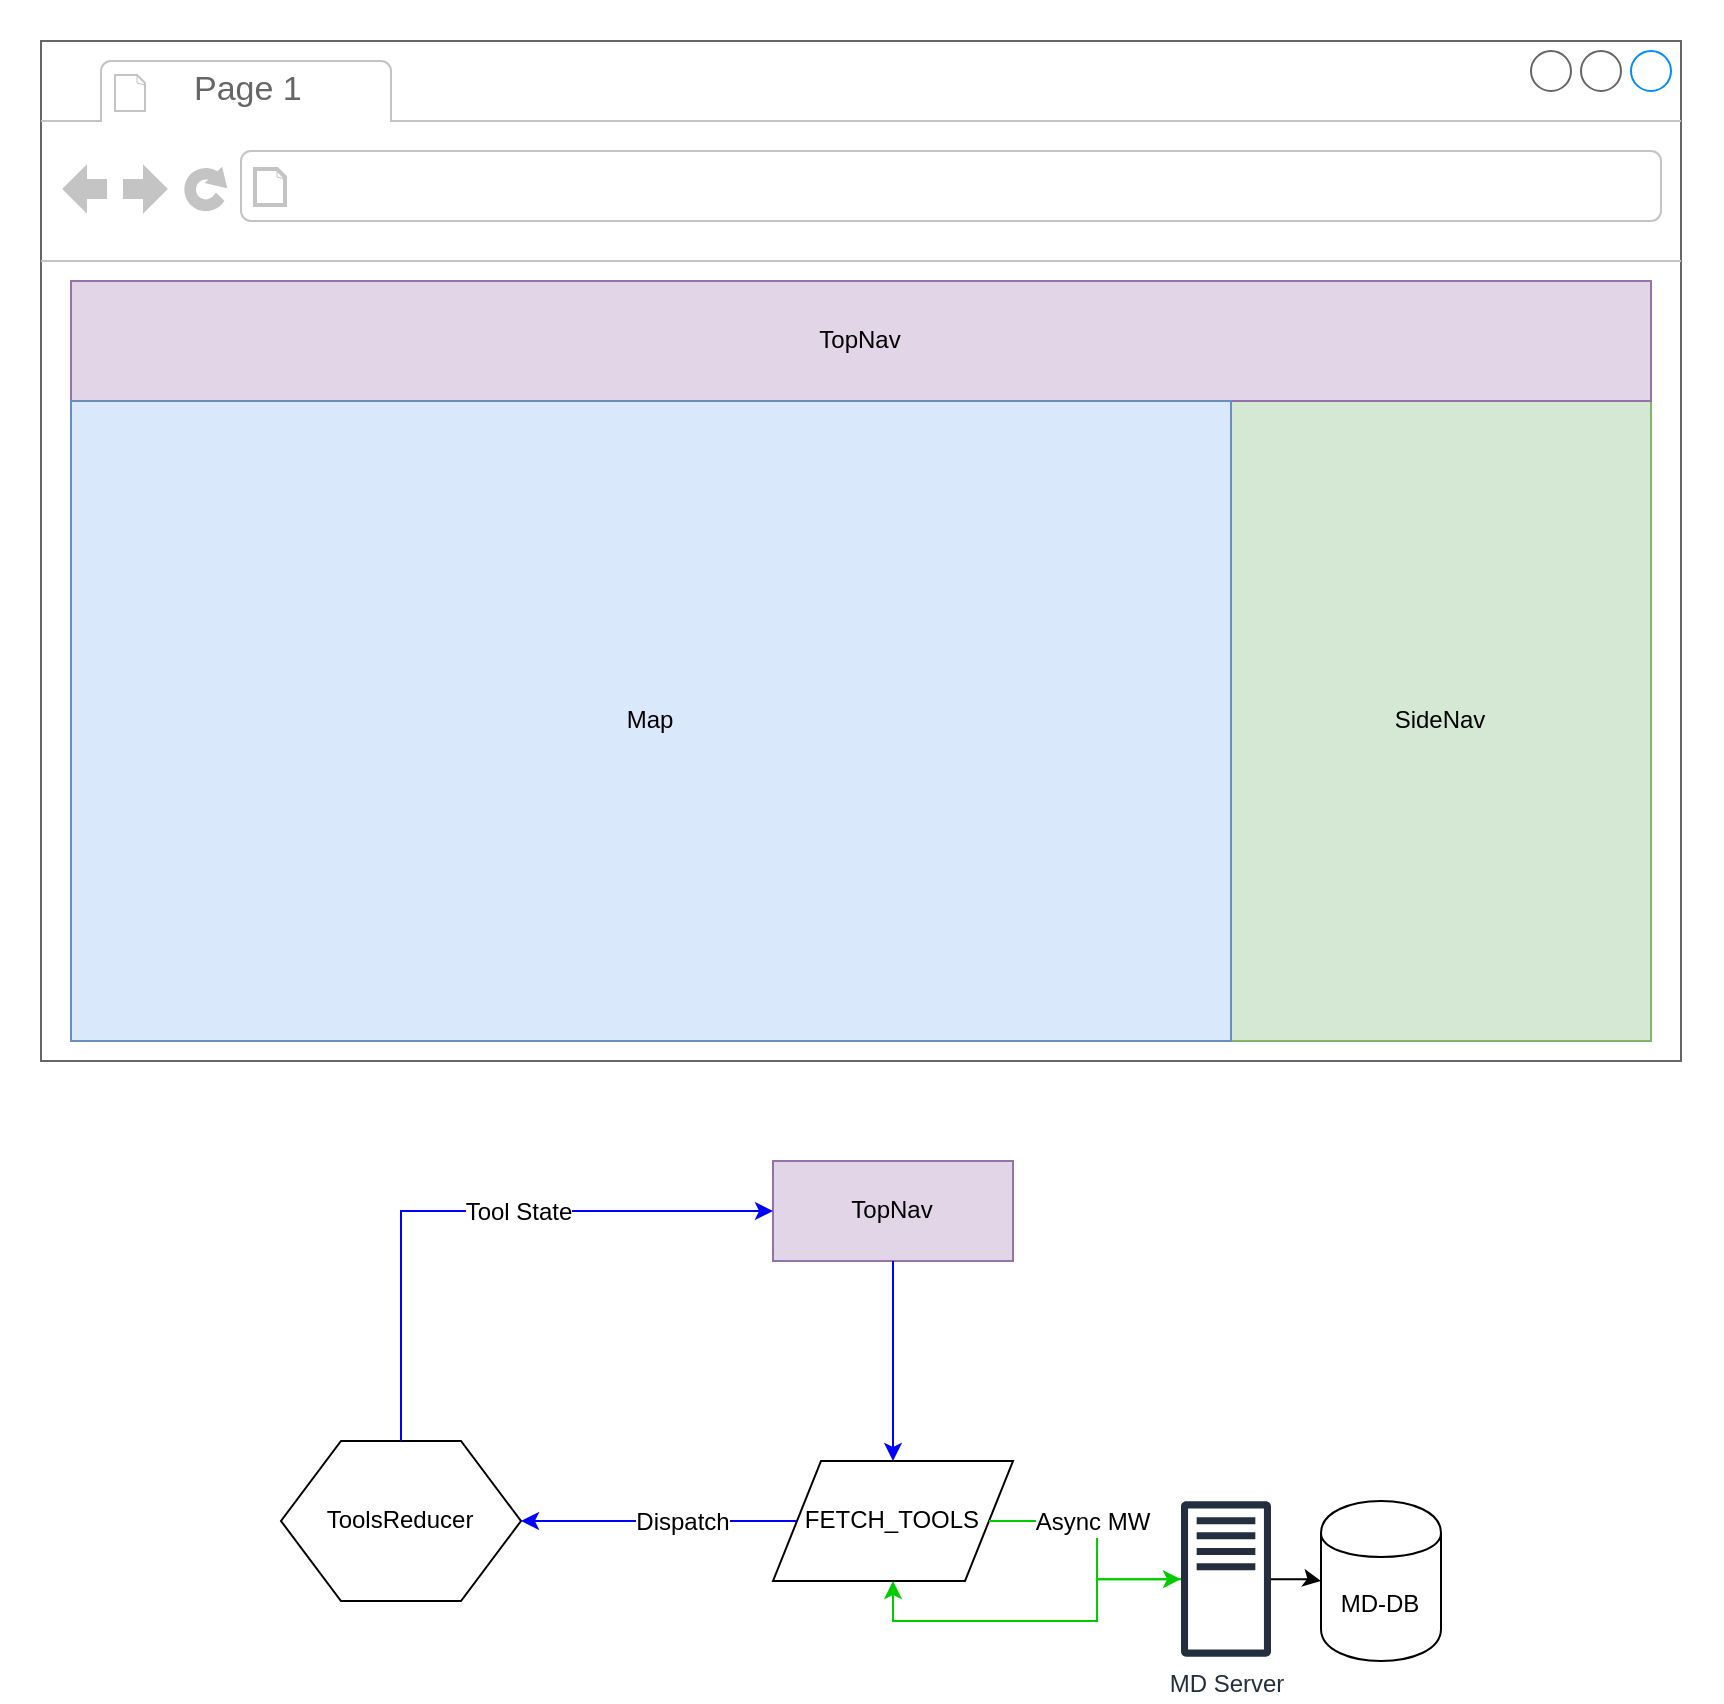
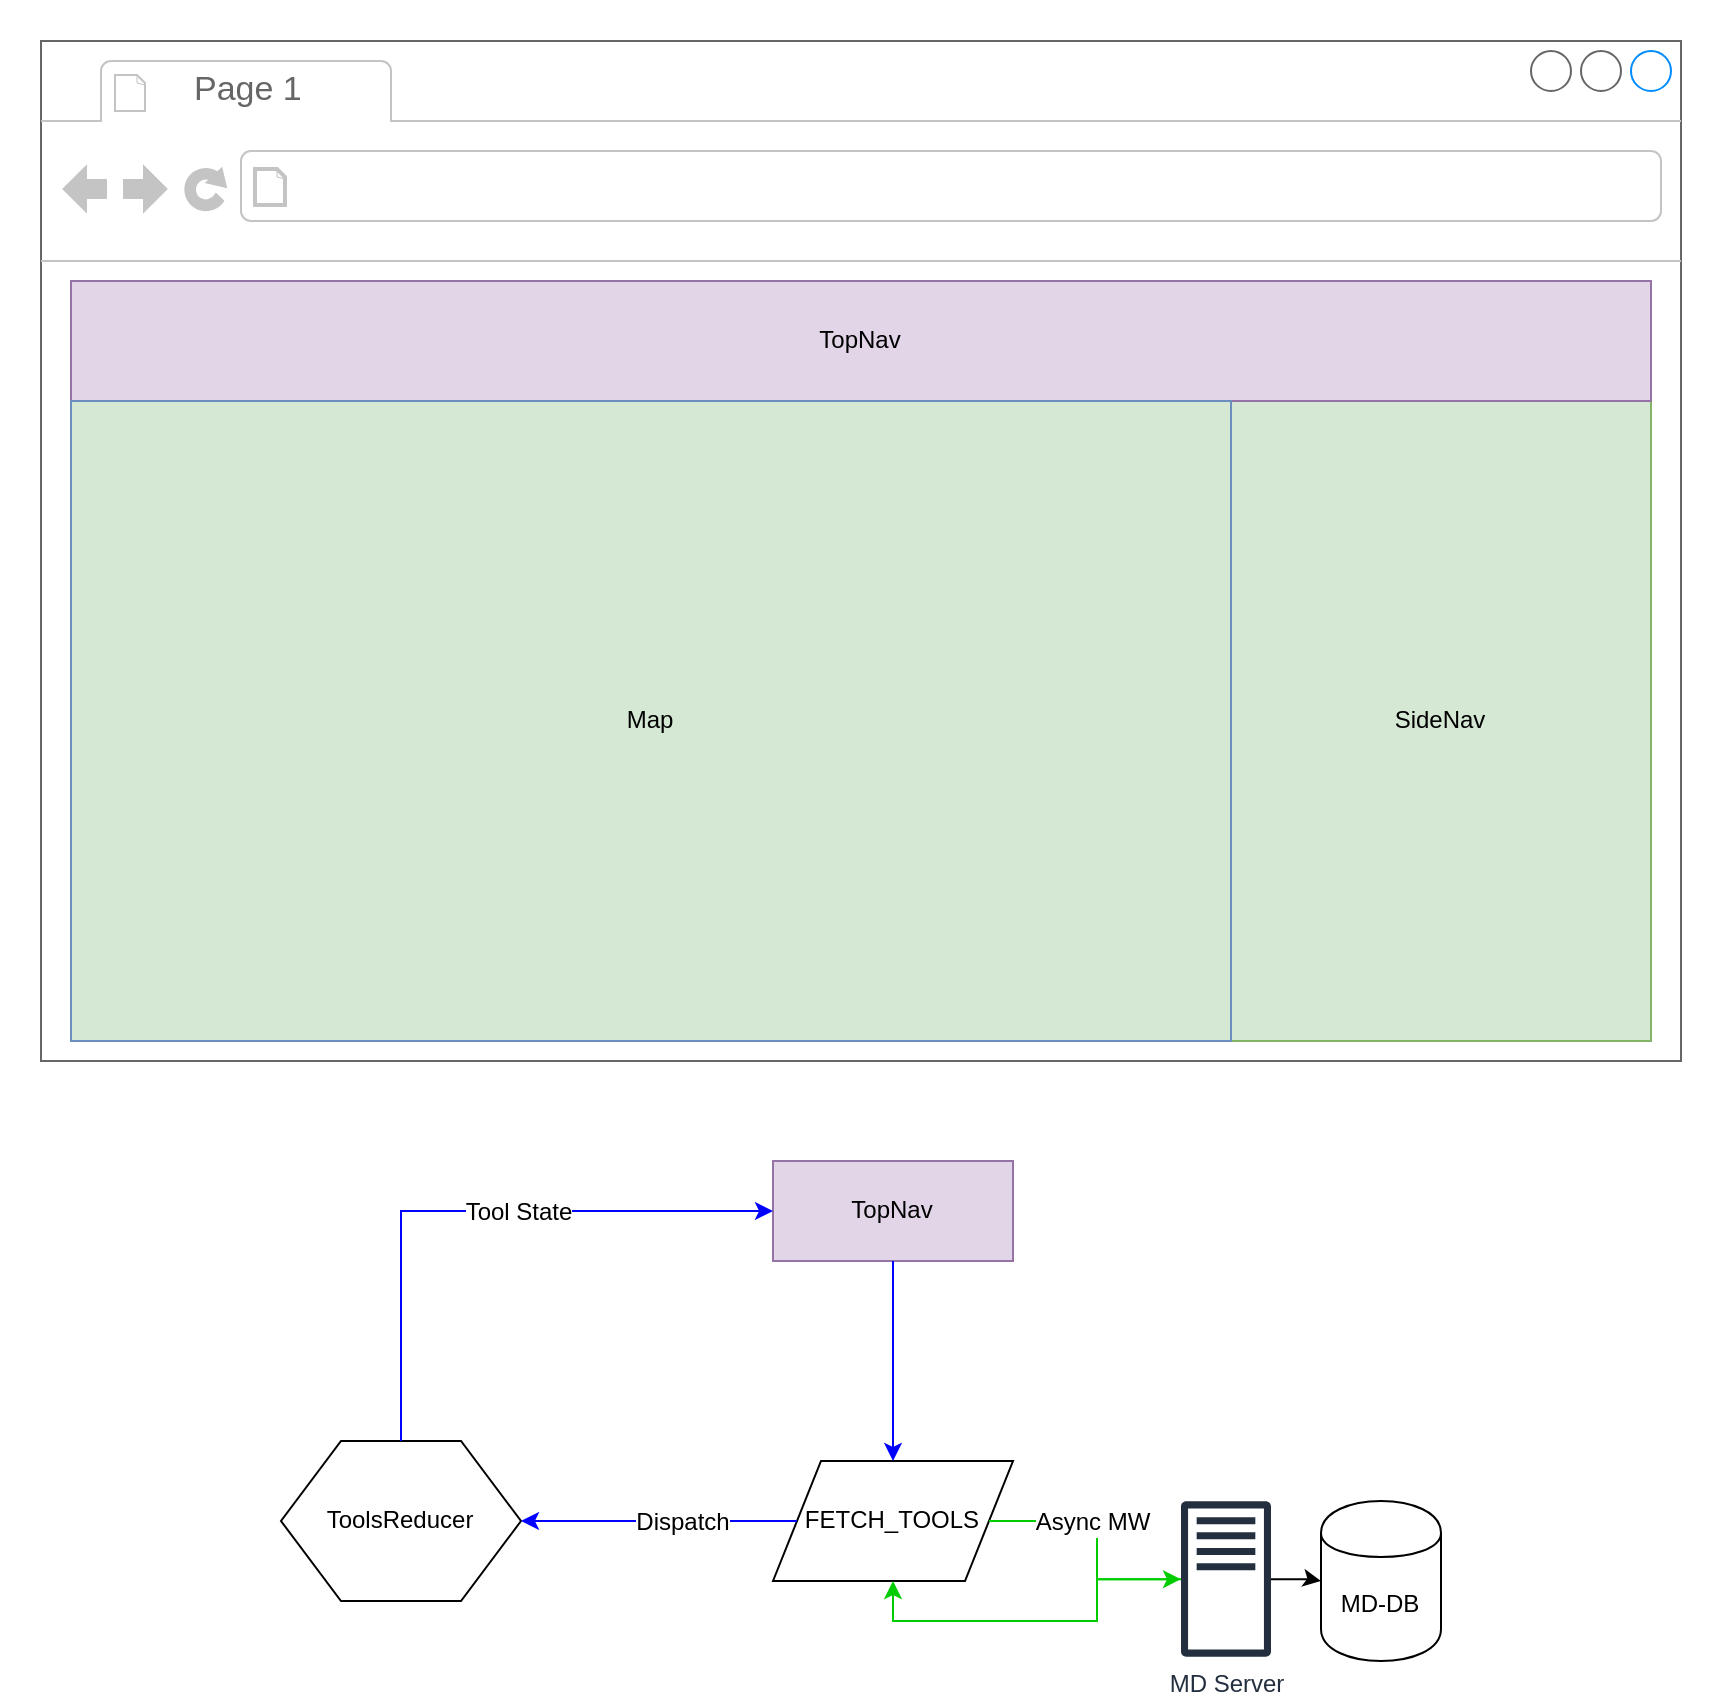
- <mxCell id="6" value="Map" style="rounded=0;whiteSpace=wrap;html=1;fillColor=#dae8fc;strokeColor=#6c8ebf;" vertex="1" parent="1"><mxGeometry x="35" y="200" width="580" height="320" as="geometry" /></mxCell>
+ <mxCell id="6" value="Map" style="rounded=0;whiteSpace=wrap;html=1;fillColor=#d5e8d4;strokeColor=#6c8ebf;" vertex="1" parent="1"><mxGeometry x="35" y="200" width="580" height="320" as="geometry" /></mxCell>
